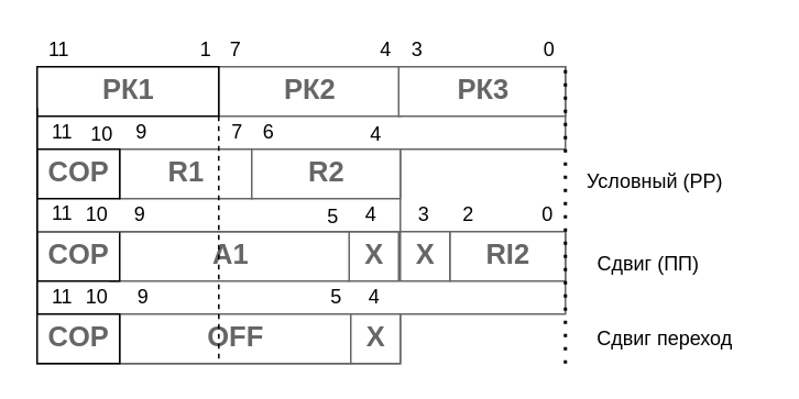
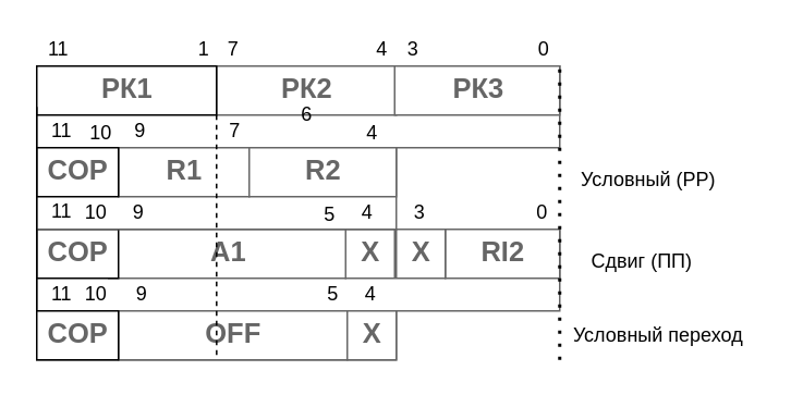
- <mxCell id="25" value="6" style="text;html=1;align=center;verticalAlign=middle;resizable=0;points=[];autosize=1;strokeColor=none;fillColor=none;" parent="17" vertex="1"><mxGeometry x="130" y="30" width="20" height="20" as="geometry" /></mxCell>
+ <mxCell id="25" value="6" style="text;html=1;align=center;verticalAlign=middle;resizable=0;points=[];autosize=1;strokeColor=none;fillColor=none;" parent="17" vertex="1"><mxGeometry x="155" y="20" width="20" height="20" as="geometry" /></mxCell>
- <mxCell id="41" value="2" style="text;html=1;align=center;verticalAlign=middle;resizable=0;points=[];autosize=1;strokeColor=none;fillColor=none;" parent="1" vertex="1"><mxGeometry x="273" y="120" width="20" height="20" as="geometry" /></mxCell>
- <mxCell id="44" value="Сдвиг переход" style="text;html=1;align=center;verticalAlign=middle;resizable=0;points=[];autosize=1;strokeColor=none;fillColor=none;" parent="1" vertex="1"><mxGeometry x="342" y="195" width="120" height="20" as="geometry" /></mxCell>
+ <mxCell id="44" value="Условный переход" style="text;html=1;align=center;verticalAlign=middle;resizable=0;points=[];autosize=1;strokeColor=none;fillColor=none;" parent="1" vertex="1"><mxGeometry x="342" y="195" width="120" height="20" as="geometry" /></mxCell>
